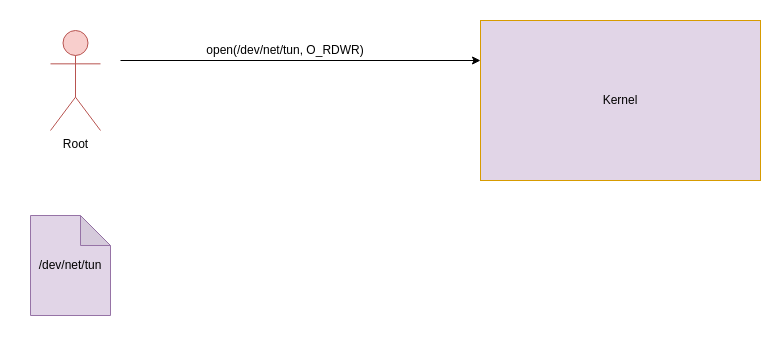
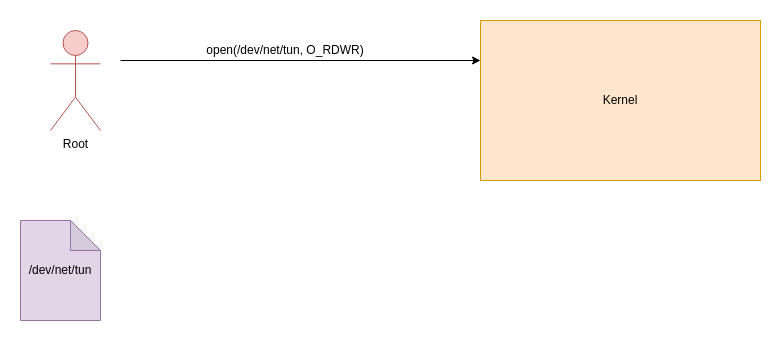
- <mxCell id="3" value="Kernel" style="rounded=0;whiteSpace=wrap;html=1;fillColor=#e1d5e7;strokeColor=#d79b00;" vertex="1" parent="1"><mxGeometry x="480" y="20" width="280" height="160" as="geometry" /></mxCell>
+ <mxCell id="3" value="Kernel" style="rounded=0;whiteSpace=wrap;html=1;fillColor=#ffe6cc;strokeColor=#d79b00;" vertex="1" parent="1"><mxGeometry x="480" y="20" width="280" height="160" as="geometry" /></mxCell>
- <mxCell id="6" value="/dev/net/tun" style="shape=note;whiteSpace=wrap;html=1;backgroundOutline=1;darkOpacity=0.05;fillColor=#e1d5e7;strokeColor=#9673a6;" vertex="1" parent="1"><mxGeometry x="30" y="215" width="80" height="100" as="geometry" /></mxCell>
+ <mxCell id="6" value="/dev/net/tun" style="shape=note;whiteSpace=wrap;html=1;backgroundOutline=1;darkOpacity=0.05;fillColor=#e1d5e7;strokeColor=#9673a6;" vertex="1" parent="1"><mxGeometry x="20" y="220" width="80" height="100" as="geometry" /></mxCell>
